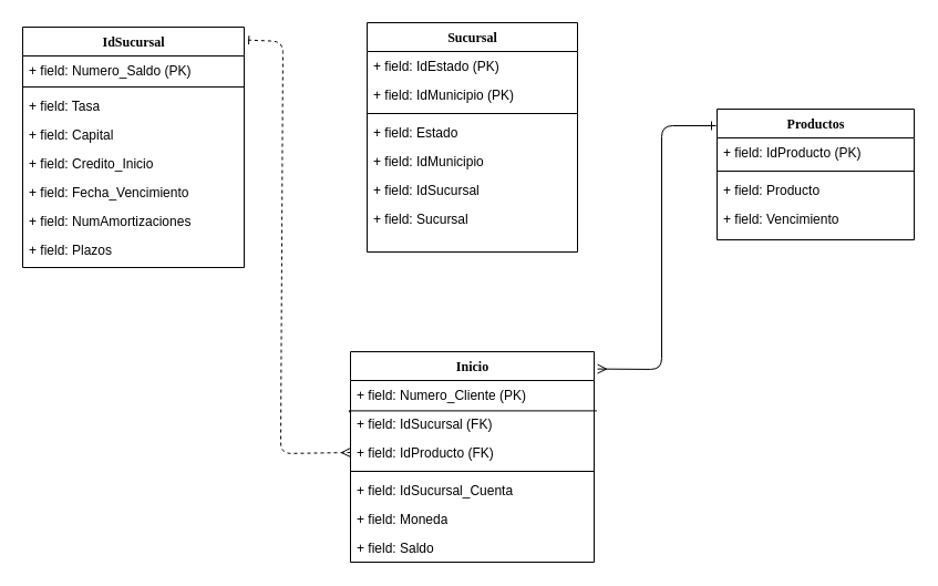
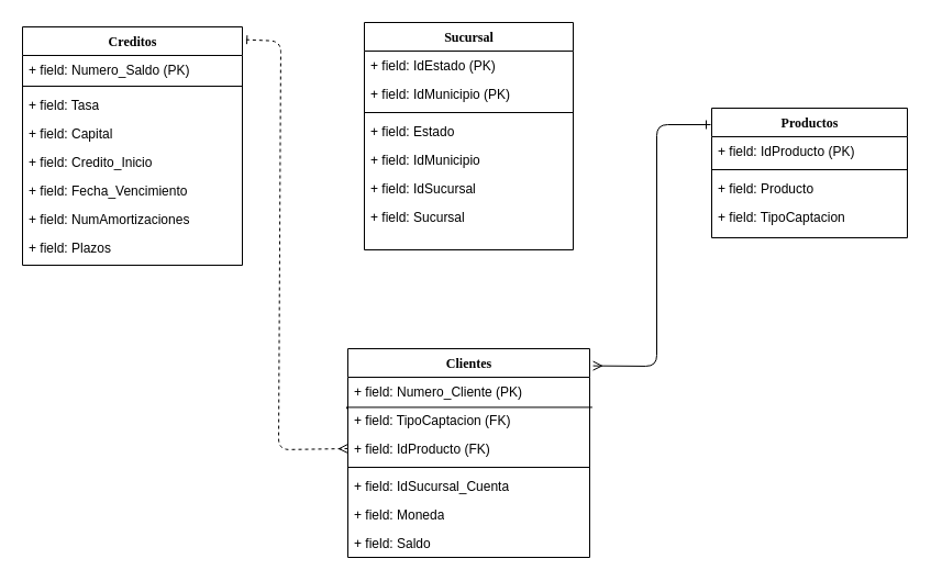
- <mxCell id="2" value="IdSucursal" style="swimlane;html=1;fontStyle=1;align=center;verticalAlign=top;childLayout=stackLayout;horizontal=1;startSize=26;horizontalStack=0;resizeParent=1;resizeLast=0;collapsible=1;marginBottom=0;swimlaneFillColor=#ffffff;rounded=0;shadow=0;comic=0;labelBackgroundColor=none;strokeWidth=1;fillColor=none;fontFamily=Verdana;fontSize=12" parent="1" vertex="1"><mxGeometry x="20" y="24" width="200" height="217" as="geometry" /></mxCell>
+ <mxCell id="2" value="Creditos" style="swimlane;html=1;fontStyle=1;align=center;verticalAlign=top;childLayout=stackLayout;horizontal=1;startSize=26;horizontalStack=0;resizeParent=1;resizeLast=0;collapsible=1;marginBottom=0;swimlaneFillColor=#ffffff;rounded=0;shadow=0;comic=0;labelBackgroundColor=none;strokeWidth=1;fillColor=none;fontFamily=Verdana;fontSize=12" parent="1" vertex="1"><mxGeometry x="20" y="24" width="200" height="217" as="geometry" /></mxCell>
- <mxCell id="23" value="+ field: Vencimiento" style="text;html=1;strokeColor=none;fillColor=none;align=left;verticalAlign=top;spacingLeft=4;spacingRight=4;whiteSpace=wrap;overflow=hidden;rotatable=0;points=[[0,0.5],[1,0.5]];portConstraint=eastwest;" parent="19" vertex="1"><mxGeometry y="86" width="178" height="26" as="geometry" /></mxCell>
+ <mxCell id="23" value="+ field: TipoCaptacion" style="text;html=1;strokeColor=none;fillColor=none;align=left;verticalAlign=top;spacingLeft=4;spacingRight=4;whiteSpace=wrap;overflow=hidden;rotatable=0;points=[[0,0.5],[1,0.5]];portConstraint=eastwest;" parent="19" vertex="1"><mxGeometry y="86" width="178" height="26" as="geometry" /></mxCell>
- <mxCell id="24" value="Inicio" style="swimlane;html=1;fontStyle=1;align=center;verticalAlign=top;childLayout=stackLayout;horizontal=1;startSize=26;horizontalStack=0;resizeParent=1;resizeLast=0;collapsible=1;marginBottom=0;swimlaneFillColor=#ffffff;rounded=0;shadow=0;comic=0;labelBackgroundColor=none;strokeWidth=1;fillColor=none;fontFamily=Verdana;fontSize=12" parent="1" vertex="1"><mxGeometry x="316" y="317" width="220" height="190" as="geometry" /></mxCell>
+ <mxCell id="24" value="Clientes" style="swimlane;html=1;fontStyle=1;align=center;verticalAlign=top;childLayout=stackLayout;horizontal=1;startSize=26;horizontalStack=0;resizeParent=1;resizeLast=0;collapsible=1;marginBottom=0;swimlaneFillColor=#ffffff;rounded=0;shadow=0;comic=0;labelBackgroundColor=none;strokeWidth=1;fillColor=none;fontFamily=Verdana;fontSize=12" parent="1" vertex="1"><mxGeometry x="316" y="317" width="220" height="190" as="geometry" /></mxCell>
- <mxCell id="26" value="+ field: IdSucursal (FK)" style="text;html=1;strokeColor=none;fillColor=none;align=left;verticalAlign=top;spacingLeft=4;spacingRight=4;whiteSpace=wrap;overflow=hidden;rotatable=0;points=[[0,0.5],[1,0.5]];portConstraint=eastwest;" parent="24" vertex="1"><mxGeometry y="52" width="220" height="26" as="geometry" /></mxCell>
+ <mxCell id="26" value="+ field: TipoCaptacion (FK)" style="text;html=1;strokeColor=none;fillColor=none;align=left;verticalAlign=top;spacingLeft=4;spacingRight=4;whiteSpace=wrap;overflow=hidden;rotatable=0;points=[[0,0.5],[1,0.5]];portConstraint=eastwest;" parent="24" vertex="1"><mxGeometry y="52" width="220" height="26" as="geometry" /></mxCell>
